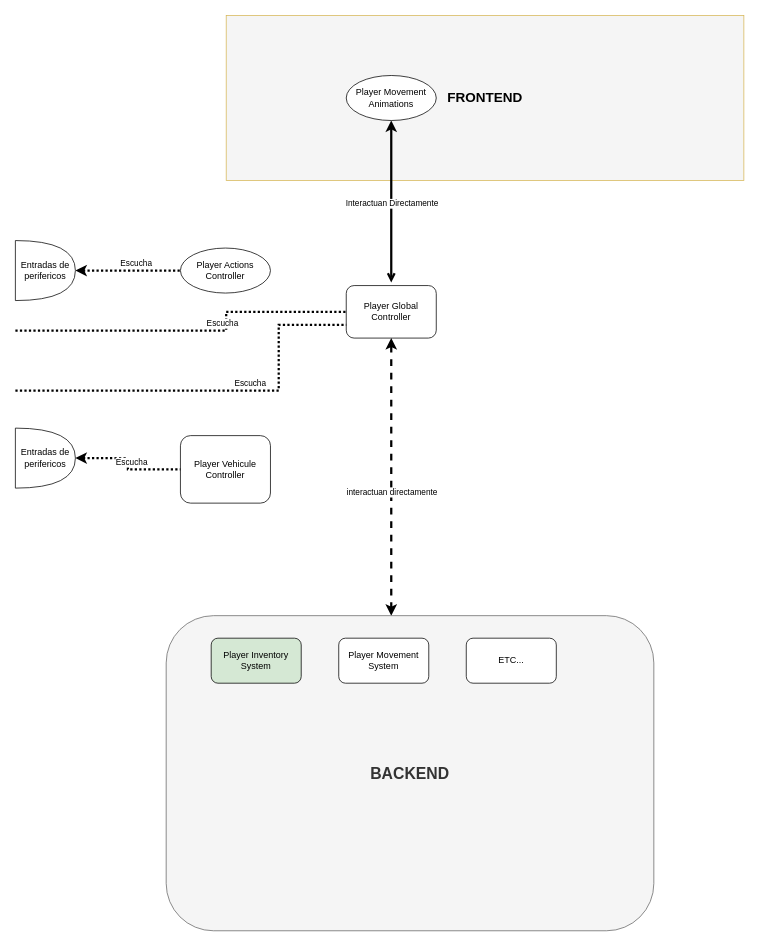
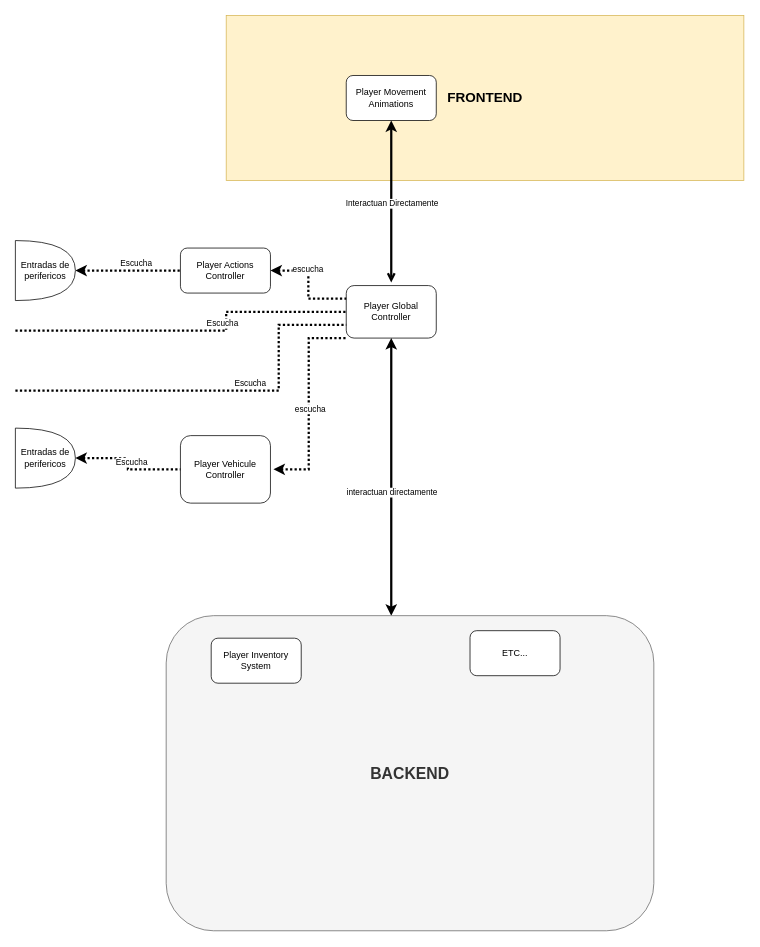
- <mxCell id="11" value="Player Movement Animations" style="ellipse;whiteSpace=wrap;html=1;" vertex="1" parent="1"><mxGeometry x="461" y="100" width="120" height="60" as="geometry" /></mxCell>
+ <mxCell id="11" value="Player Movement Animations" style="rounded=1;whiteSpace=wrap;html=1;" vertex="1" parent="1"><mxGeometry x="461" y="100" width="120" height="60" as="geometry" /></mxCell>
- <mxCell id="2" value="&lt;font style=&quot;font-size: 18px&quot;&gt;&lt;b&gt;FRONTEND&lt;/b&gt;&lt;/font&gt;" style="rounded=0;whiteSpace=wrap;html=1;fillColor=#f5f5f5;strokeColor=#d6b656;" vertex="1" parent="1"><mxGeometry x="301" y="20" width="690" height="220" as="geometry" /></mxCell>
+ <mxCell id="2" value="&lt;font style=&quot;font-size: 18px&quot;&gt;&lt;b&gt;FRONTEND&lt;/b&gt;&lt;/font&gt;" style="rounded=0;whiteSpace=wrap;html=1;fillColor=#fff2cc;strokeColor=#d6b656;" vertex="1" parent="1"><mxGeometry x="301" y="20" width="690" height="220" as="geometry" /></mxCell>
- <mxCell id="8" value="Player Actions Controller" style="ellipse;whiteSpace=wrap;html=1;" vertex="1" parent="1"><mxGeometry x="240" y="330" width="120" height="60" as="geometry" /></mxCell>
+ <mxCell id="8" value="Player Actions Controller" style="rounded=1;whiteSpace=wrap;html=1;" vertex="1" parent="1"><mxGeometry x="240" y="330" width="120" height="60" as="geometry" /></mxCell>
+ <mxCell id="6" style="edgeStyle=orthogonalEdgeStyle;rounded=0;orthogonalLoop=1;jettySize=auto;html=1;exitX=1;exitY=0.5;exitDx=0;exitDy=0;startArrow=classic;startFill=1;endArrow=none;endFill=0;targetPerimeterSpacing=4;sourcePerimeterSpacing=4;strokeWidth=3;dashed=1;dashPattern=1 1;entryX=0;entryY=0.25;entryDx=0;entryDy=0;" edge="1" parent="1" source="8" target="5"><mxGeometry relative="1" as="geometry" /></mxCell>
+ <mxCell id="7" value="escucha" style="edgeLabel;html=1;align=center;verticalAlign=middle;resizable=0;points=[];" vertex="1" connectable="0" parent="6"><mxGeometry x="-0.139" y="-1" relative="1" as="geometry"><mxPoint y="-11" as="offset" /></mxGeometry></mxCell>
+ <mxCell id="23" style="edgeStyle=elbowEdgeStyle;rounded=0;orthogonalLoop=1;jettySize=auto;html=1;startArrow=classic;startFill=1;endArrow=none;endFill=0;targetPerimeterSpacing=4;sourcePerimeterSpacing=4;strokeWidth=3;dashed=1;dashPattern=1 1;entryX=0;entryY=1;entryDx=0;entryDy=0;" edge="1" parent="1" source="19" target="5"><mxGeometry relative="1" as="geometry"><mxPoint x="370" y="370" as="sourcePoint" /><mxPoint x="467" y="420" as="targetPoint" /><Array as="points"><mxPoint x="411" y="430" /></Array></mxGeometry></mxCell>
+ <mxCell id="24" value="escucha" style="edgeLabel;html=1;align=center;verticalAlign=middle;resizable=0;points=[];" vertex="1" connectable="0" parent="23"><mxGeometry x="-0.139" y="-1" relative="1" as="geometry"><mxPoint y="-11" as="offset" /></mxGeometry></mxCell>
- <mxCell id="3" style="edgeStyle=elbowEdgeStyle;rounded=0;orthogonalLoop=1;jettySize=auto;html=1;exitX=0.5;exitY=1;exitDx=0;exitDy=0;strokeWidth=3;startArrow=classic;startFill=1;dashed=1;" edge="1" parent="1" source="5" target="12"><mxGeometry relative="1" as="geometry" /></mxCell>
+ <mxCell id="3" style="edgeStyle=elbowEdgeStyle;rounded=0;orthogonalLoop=1;jettySize=auto;html=1;exitX=0.5;exitY=1;exitDx=0;exitDy=0;strokeWidth=3;startArrow=classic;startFill=1;" edge="1" parent="1" source="5" target="12"><mxGeometry relative="1" as="geometry" /></mxCell>
- <mxCell id="17" value="Player Inventory System" style="rounded=1;whiteSpace=wrap;html=1;fillColor=#d5e8d4;" vertex="1" parent="1"><mxGeometry x="281" y="850" width="120" height="60" as="geometry" /></mxCell>
+ <mxCell id="17" value="Player Inventory System" style="rounded=1;whiteSpace=wrap;html=1;" vertex="1" parent="1"><mxGeometry x="281" y="850" width="120" height="60" as="geometry" /></mxCell>
- <mxCell id="16" value="Player Movement System" style="rounded=1;whiteSpace=wrap;html=1;" vertex="1" parent="1"><mxGeometry x="451" y="850" width="120" height="60" as="geometry" /></mxCell>
- <mxCell id="18" value="ETC..." style="rounded=1;whiteSpace=wrap;html=1;" vertex="1" parent="1"><mxGeometry x="621" y="850" width="120" height="60" as="geometry" /></mxCell>
+ <mxCell id="18" value="ETC..." style="rounded=1;whiteSpace=wrap;html=1;" vertex="1" parent="1"><mxGeometry x="626" y="840" width="120" height="60" as="geometry" /></mxCell>
